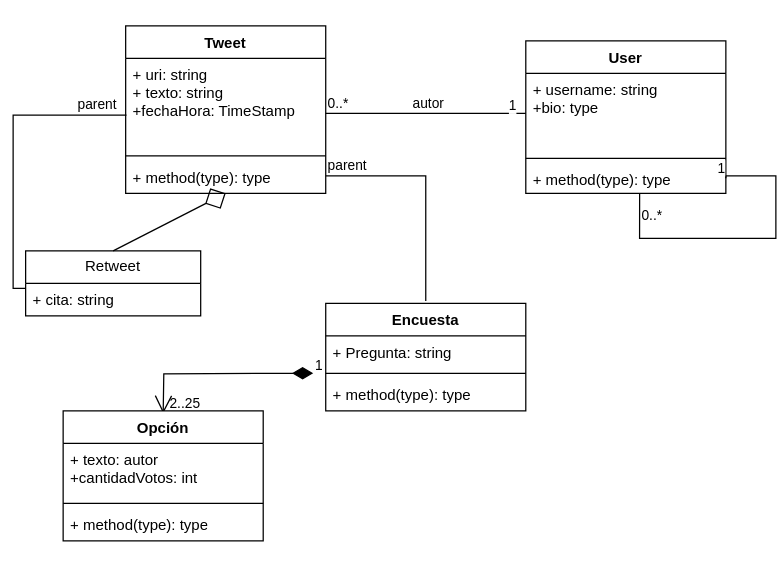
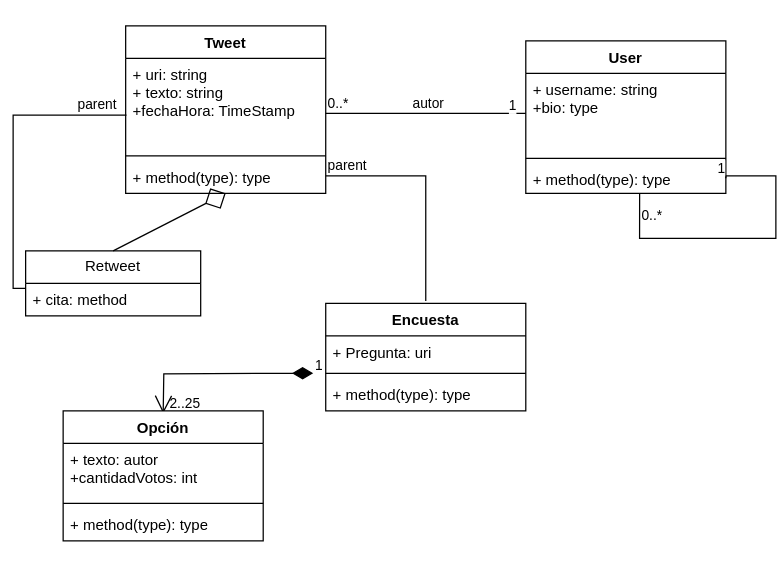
- <mxCell id="18" value="&lt;div&gt;+ cita: string&lt;br&gt;&lt;/div&gt;" style="text;strokeColor=none;fillColor=none;align=left;verticalAlign=top;spacingLeft=4;spacingRight=4;overflow=hidden;rotatable=0;points=[[0,0.5],[1,0.5]];portConstraint=eastwest;whiteSpace=wrap;html=1;" vertex="1" parent="17"><mxGeometry y="26" width="140" height="26" as="geometry" /></mxCell>
+ <mxCell id="18" value="&lt;div&gt;+ cita: method&lt;br&gt;&lt;/div&gt;" style="text;strokeColor=none;fillColor=none;align=left;verticalAlign=top;spacingLeft=4;spacingRight=4;overflow=hidden;rotatable=0;points=[[0,0.5],[1,0.5]];portConstraint=eastwest;whiteSpace=wrap;html=1;" vertex="1" parent="17"><mxGeometry y="26" width="140" height="26" as="geometry" /></mxCell>
- <mxCell id="26" value="+ Pregunta: string" style="text;strokeColor=none;fillColor=none;align=left;verticalAlign=top;spacingLeft=4;spacingRight=4;overflow=hidden;rotatable=0;points=[[0,0.5],[1,0.5]];portConstraint=eastwest;whiteSpace=wrap;html=1;" vertex="1" parent="25"><mxGeometry y="26" width="160" height="26" as="geometry" /></mxCell>
+ <mxCell id="26" value="+ Pregunta: uri" style="text;strokeColor=none;fillColor=none;align=left;verticalAlign=top;spacingLeft=4;spacingRight=4;overflow=hidden;rotatable=0;points=[[0,0.5],[1,0.5]];portConstraint=eastwest;whiteSpace=wrap;html=1;" vertex="1" parent="25"><mxGeometry y="26" width="160" height="26" as="geometry" /></mxCell>
